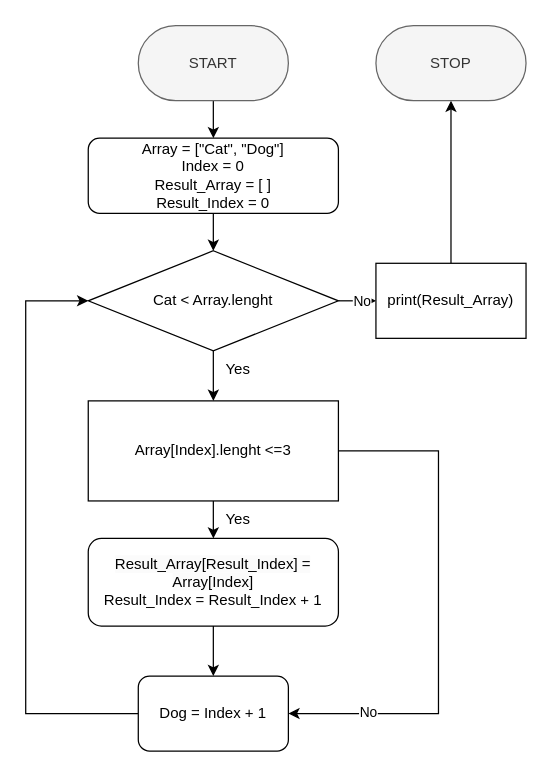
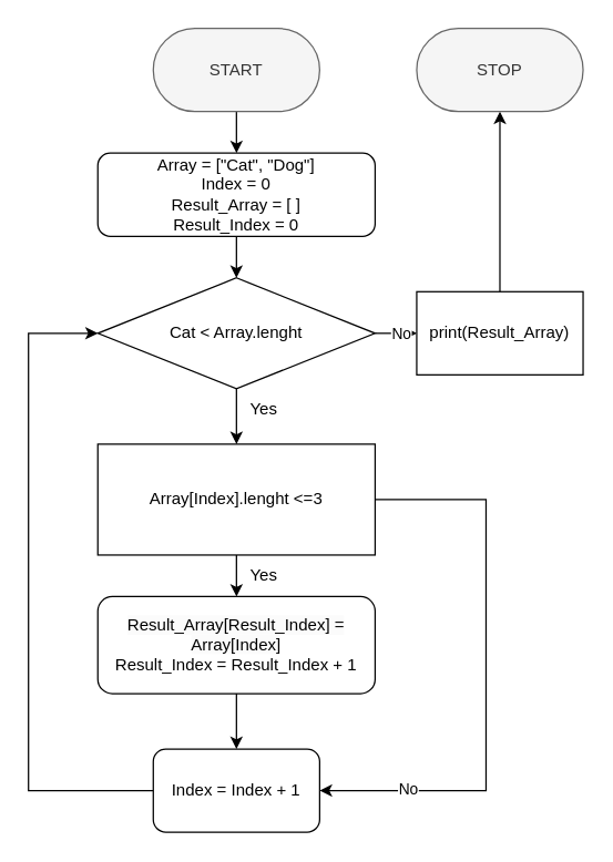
- <mxCell id="18" value="Dog = Index + 1" style="rounded=1;whiteSpace=wrap;html=1;" vertex="1" parent="1"><mxGeometry x="110" y="540" width="120" height="60" as="geometry" /></mxCell>
+ <mxCell id="18" value="Index = Index + 1" style="rounded=1;whiteSpace=wrap;html=1;" vertex="1" parent="1"><mxGeometry x="110" y="540" width="120" height="60" as="geometry" /></mxCell>
